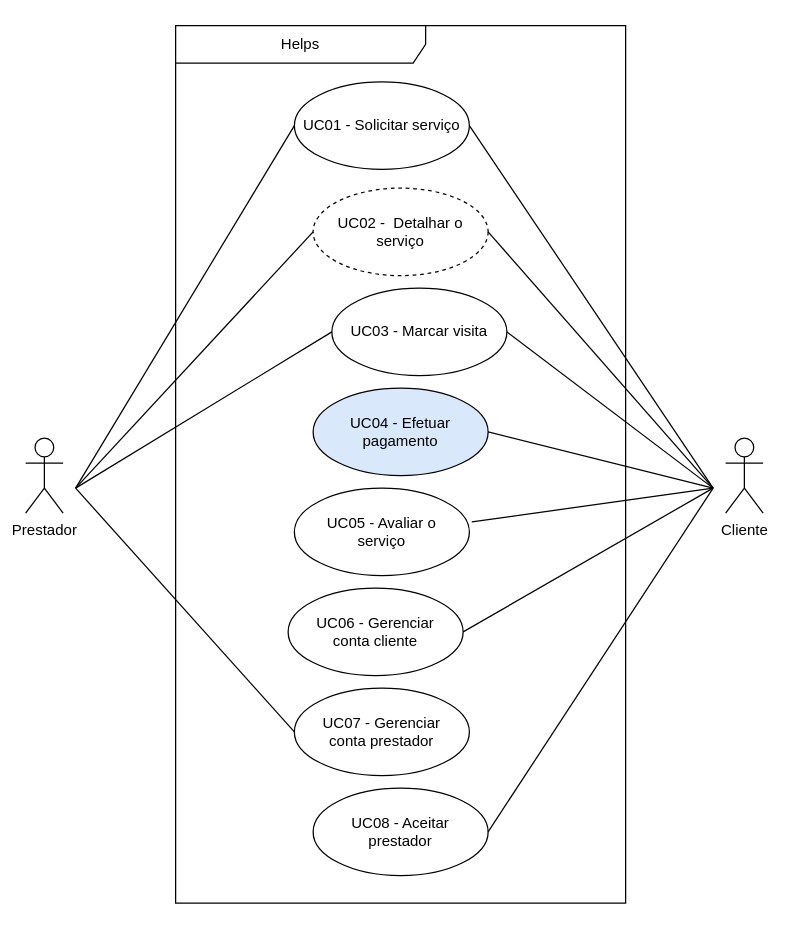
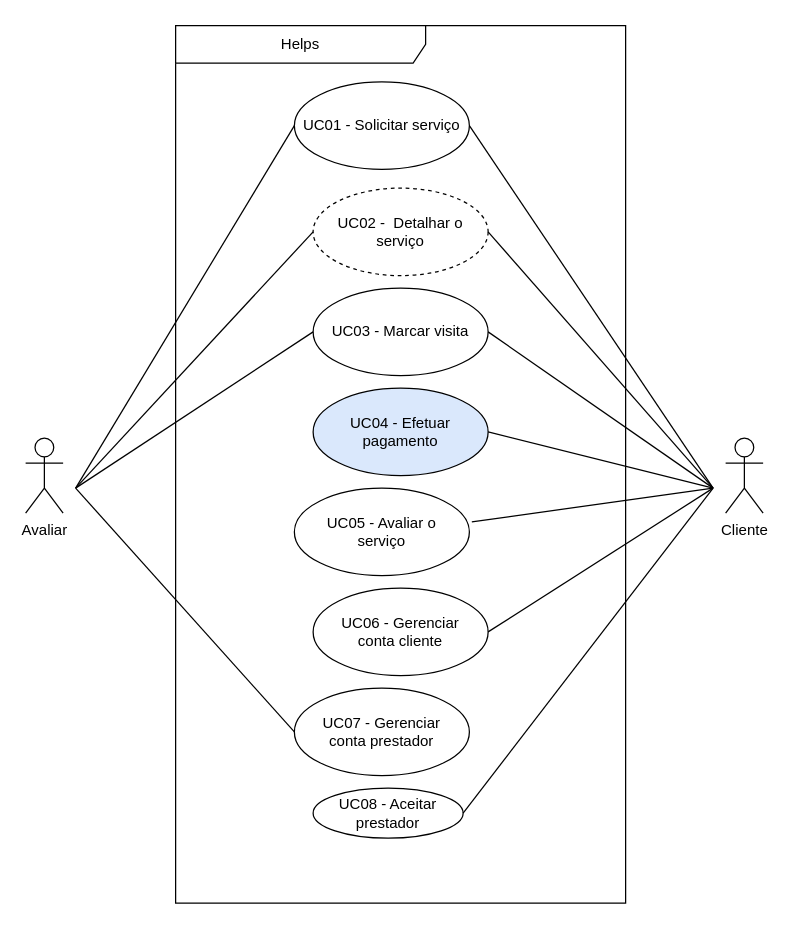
- <mxCell id="7" value="UC03 - Marcar visita" style="ellipse;whiteSpace=wrap;html=1;" parent="1" vertex="1"><mxGeometry x="265" y="230" width="140" height="70" as="geometry" /></mxCell>
+ <mxCell id="7" value="UC03 - Marcar visita" style="ellipse;whiteSpace=wrap;html=1;" parent="1" vertex="1"><mxGeometry x="250" y="230" width="140" height="70" as="geometry" /></mxCell>
- <mxCell id="2" value="Prestador" style="shape=umlActor;verticalLabelPosition=bottom;verticalAlign=top;html=1;" parent="1" vertex="1"><mxGeometry x="20" y="350" width="30" height="60" as="geometry" /></mxCell>
+ <mxCell id="2" value="Avaliar" style="shape=umlActor;verticalLabelPosition=bottom;verticalAlign=top;html=1;" parent="1" vertex="1"><mxGeometry x="20" y="350" width="30" height="60" as="geometry" /></mxCell>
- <mxCell id="10" value="UC06 - Gerenciar &lt;br&gt;conta cliente" style="ellipse;whiteSpace=wrap;html=1;" parent="1" vertex="1"><mxGeometry x="230" y="470" width="140" height="70" as="geometry" /></mxCell>
+ <mxCell id="10" value="UC06 - Gerenciar &lt;br&gt;conta cliente" style="ellipse;whiteSpace=wrap;html=1;" parent="1" vertex="1"><mxGeometry x="250" y="470" width="140" height="70" as="geometry" /></mxCell>
- <mxCell id="12" value="UC08 - Aceitar &lt;br&gt;prestador" style="ellipse;whiteSpace=wrap;html=1;" parent="1" vertex="1"><mxGeometry x="250" y="630" width="140" height="70" as="geometry" /></mxCell>
+ <mxCell id="12" value="UC08 - Aceitar &lt;br&gt;prestador" style="ellipse;whiteSpace=wrap;html=1;" parent="1" vertex="1"><mxGeometry x="250" y="630" width="120" height="40" as="geometry" /></mxCell>
